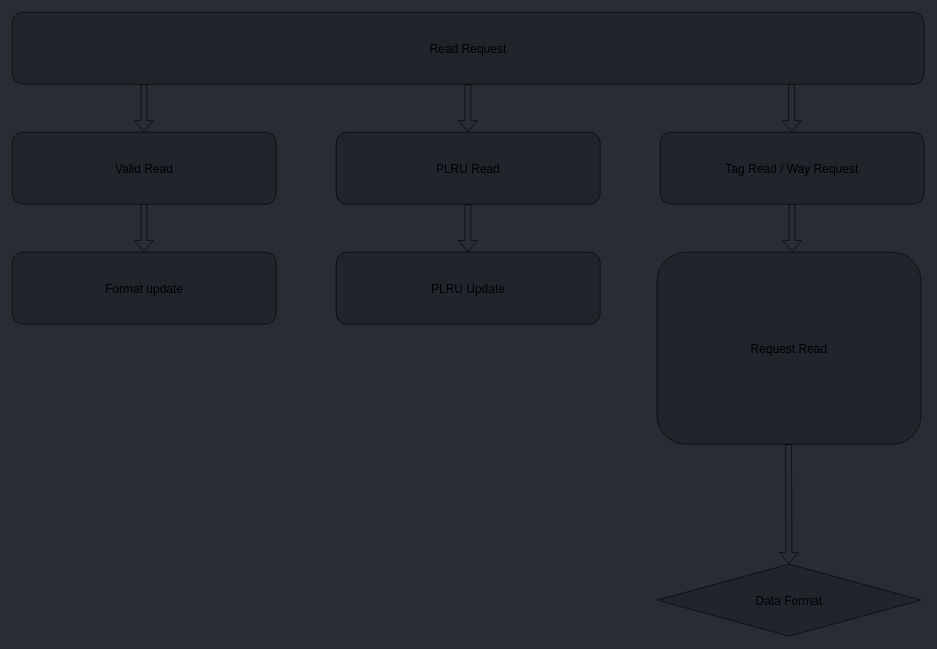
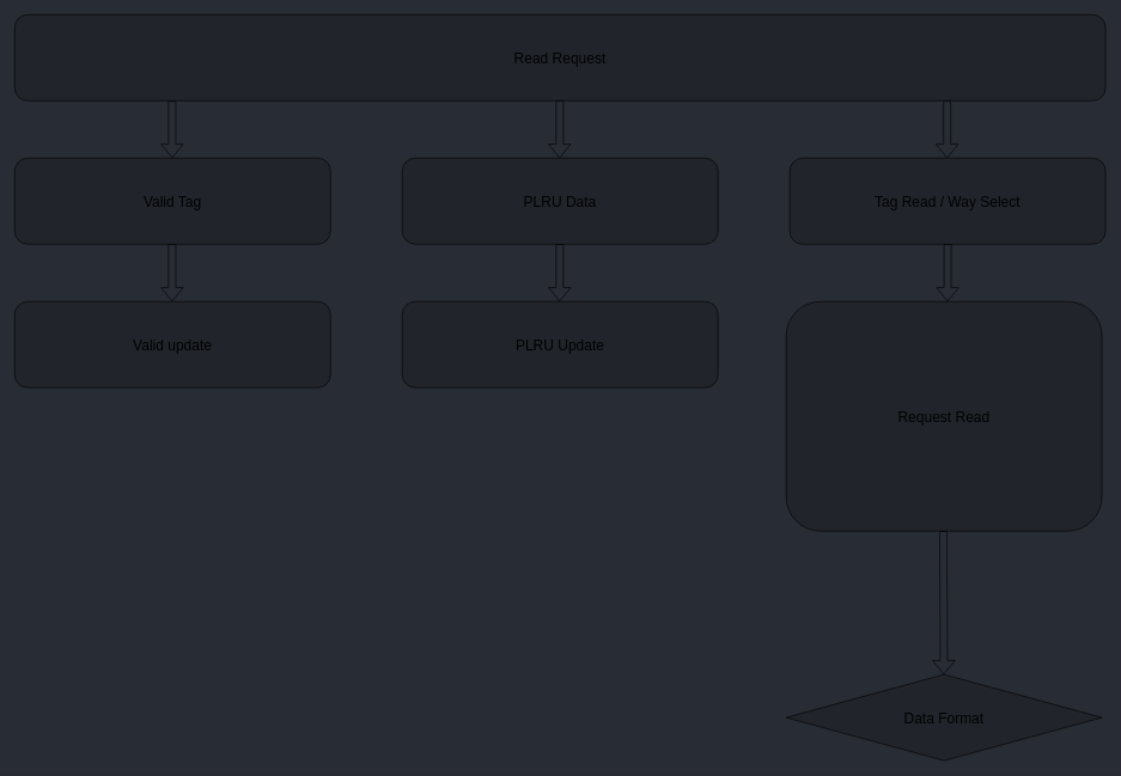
- <mxCell id="11" value="&lt;font style=&quot;font-size: 20px;&quot;&gt;Valid Read&lt;/font&gt;" style="rounded=1;whiteSpace=wrap;html=1;fillColor=#21252b;" parent="1" vertex="1"><mxGeometry x="20" y="220" width="440" height="120" as="geometry" /></mxCell>
+ <mxCell id="11" value="&lt;font style=&quot;font-size: 20px;&quot;&gt;Valid Tag&lt;/font&gt;" style="rounded=1;whiteSpace=wrap;html=1;fillColor=#21252b;" parent="1" vertex="1"><mxGeometry x="20" y="220" width="440" height="120" as="geometry" /></mxCell>
- <mxCell id="7" value="&lt;font style=&quot;font-size: 20px;&quot;&gt;PLRU Read&lt;/font&gt;" style="rounded=1;whiteSpace=wrap;html=1;fillColor=#21252b;" parent="1" vertex="1"><mxGeometry x="560" y="220" width="440" height="120" as="geometry" /></mxCell>
+ <mxCell id="7" value="&lt;font style=&quot;font-size: 20px;&quot;&gt;PLRU Data&lt;/font&gt;" style="rounded=1;whiteSpace=wrap;html=1;fillColor=#21252b;" parent="1" vertex="1"><mxGeometry x="560" y="220" width="440" height="120" as="geometry" /></mxCell>
- <mxCell id="3" value="&lt;font style=&quot;font-size: 20px;&quot;&gt;Tag Read / Way Request&lt;/font&gt;" style="rounded=1;whiteSpace=wrap;html=1;fillColor=#21252b;" parent="1" vertex="1"><mxGeometry x="1100" y="220" width="440" height="120" as="geometry" /></mxCell>
+ <mxCell id="3" value="&lt;font style=&quot;font-size: 20px;&quot;&gt;Tag Read / Way Select&lt;/font&gt;" style="rounded=1;whiteSpace=wrap;html=1;fillColor=#21252b;" parent="1" vertex="1"><mxGeometry x="1100" y="220" width="440" height="120" as="geometry" /></mxCell>
- <mxCell id="15" value="&lt;font style=&quot;font-size: 20px;&quot;&gt;Format update&lt;/font&gt;" style="rounded=1;whiteSpace=wrap;html=1;fillColor=#21252b;" parent="1" vertex="1"><mxGeometry x="20" y="420" width="440" height="120" as="geometry" /></mxCell>
+ <mxCell id="15" value="&lt;font style=&quot;font-size: 20px;&quot;&gt;Valid update&lt;/font&gt;" style="rounded=1;whiteSpace=wrap;html=1;fillColor=#21252b;" parent="1" vertex="1"><mxGeometry x="20" y="420" width="440" height="120" as="geometry" /></mxCell>
